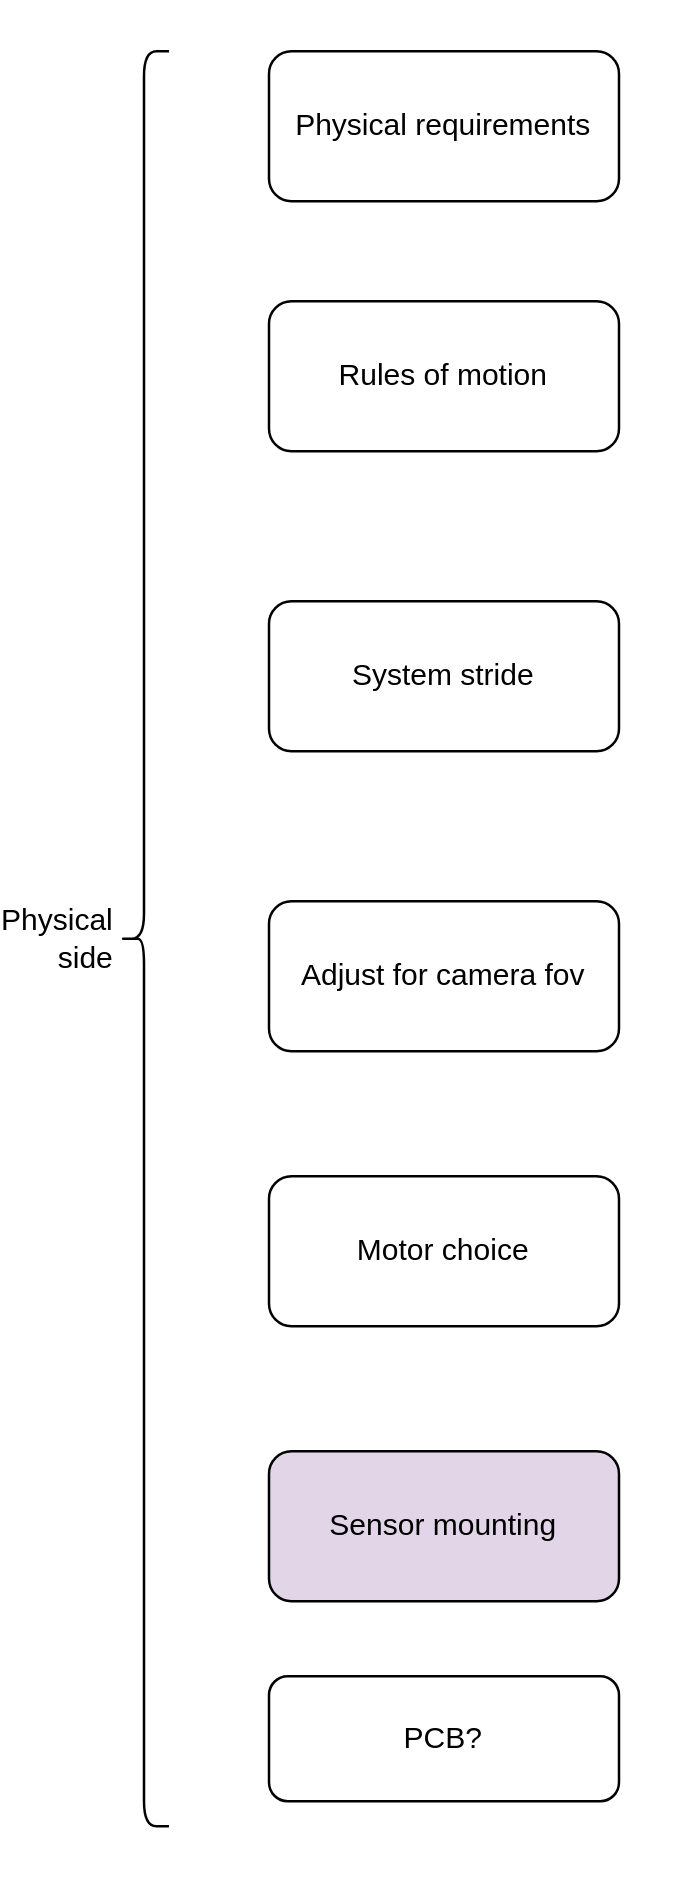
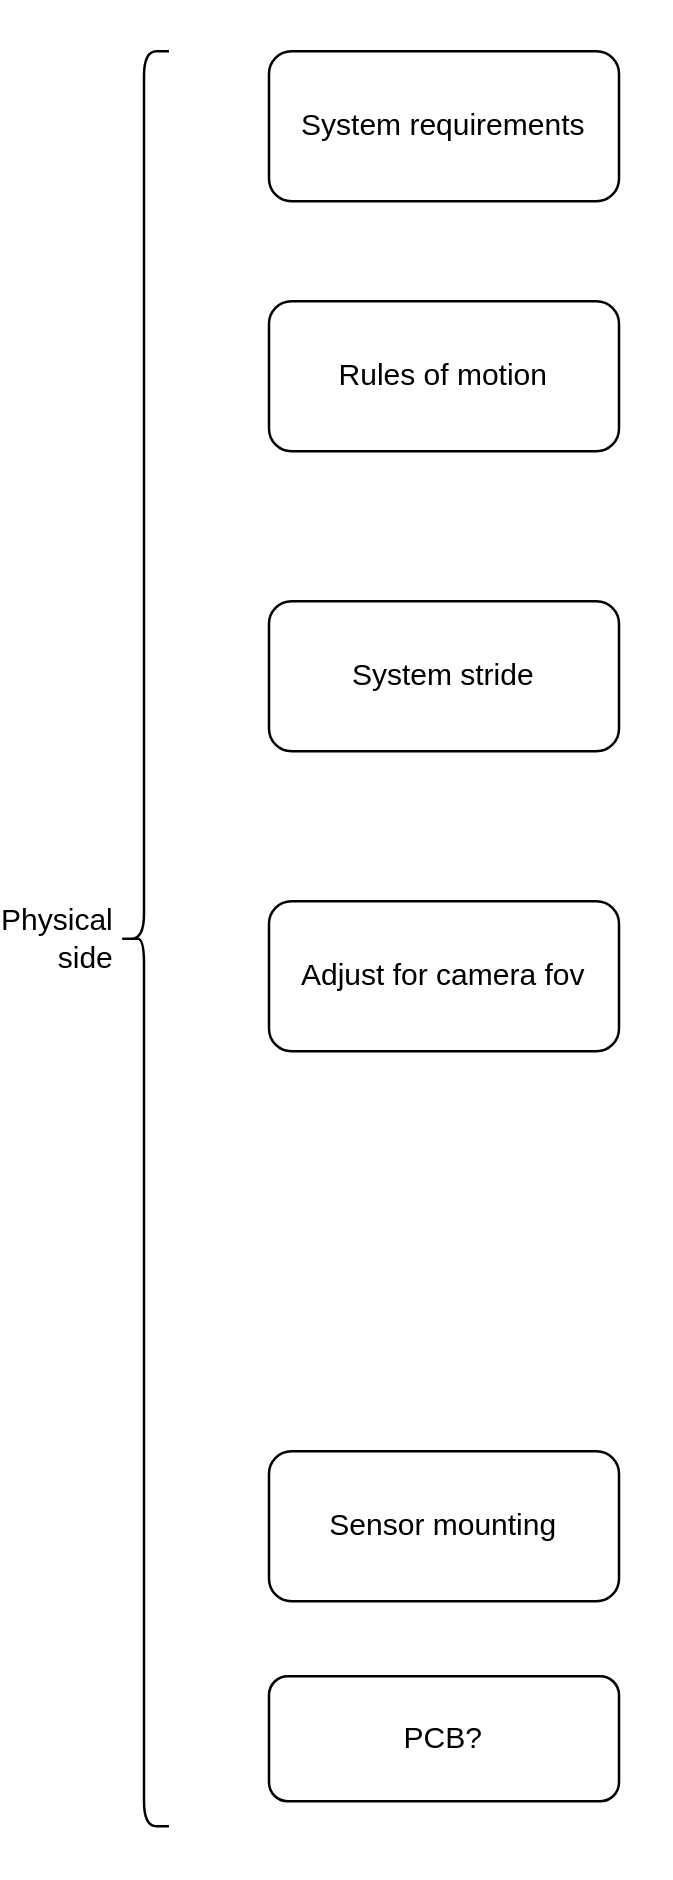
- <mxCell id="2" value="Physical requirements" style="rounded=1;whiteSpace=wrap;html=1;" vertex="1" parent="1"><mxGeometry x="80" y="20" width="140" height="60" as="geometry" /></mxCell>
+ <mxCell id="2" value="System requirements" style="rounded=1;whiteSpace=wrap;html=1;" vertex="1" parent="1"><mxGeometry x="80" y="20" width="140" height="60" as="geometry" /></mxCell>
- <mxCell id="7" value="Motor choice" style="rounded=1;whiteSpace=wrap;html=1;" vertex="1" parent="1"><mxGeometry x="80" y="470" width="140" height="60" as="geometry" /></mxCell>
- <mxCell id="6" value="Sensor mounting" style="rounded=1;whiteSpace=wrap;html=1;fillColor=#e1d5e7;" vertex="1" parent="1"><mxGeometry x="80" y="580" width="140" height="60" as="geometry" /></mxCell>
+ <mxCell id="6" value="Sensor mounting" style="rounded=1;whiteSpace=wrap;html=1;" vertex="1" parent="1"><mxGeometry x="80" y="580" width="140" height="60" as="geometry" /></mxCell>
